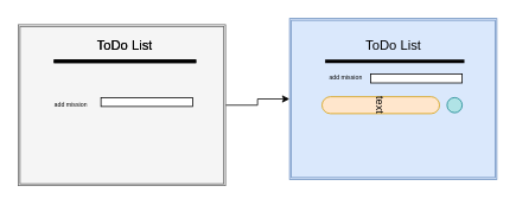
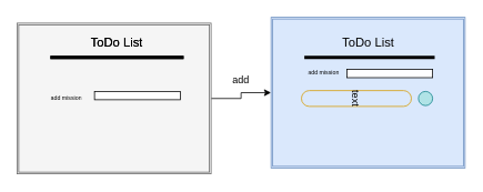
+ <mxCell id="13" value="add" style="text;html=1;strokeColor=none;fillColor=none;align=center;verticalAlign=middle;whiteSpace=wrap;rounded=0;" vertex="1" parent="1"><mxGeometry x="269" y="85.5" width="40" height="20" as="geometry" /></mxCell>
- <mxCell id="14" value="text" style="rounded=1;whiteSpace=wrap;html=1;direction=south;rotation=90;arcSize=50;fillColor=#ffe6cc;strokeColor=#d79b00;" vertex="1" parent="1"><mxGeometry x="418" y="51.5" width="19" height="132" as="geometry" /></mxCell>
+ <mxCell id="14" value="text" style="rounded=1;whiteSpace=wrap;html=1;direction=south;rotation=90;arcSize=50;fillColor=#dae8fc;strokeColor=#d79b00;" vertex="1" parent="1"><mxGeometry x="418" y="51.5" width="19" height="132" as="geometry" /></mxCell>
